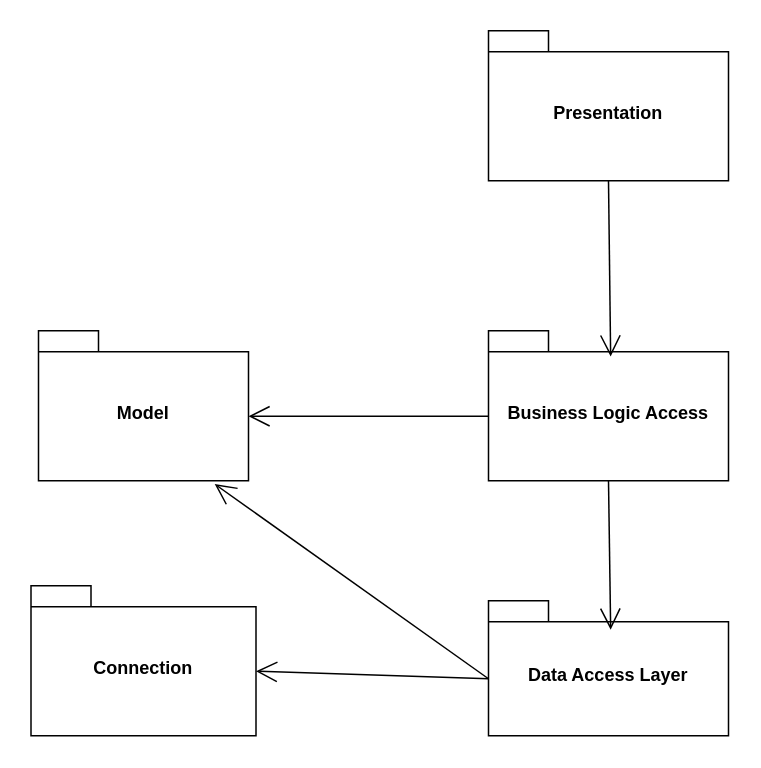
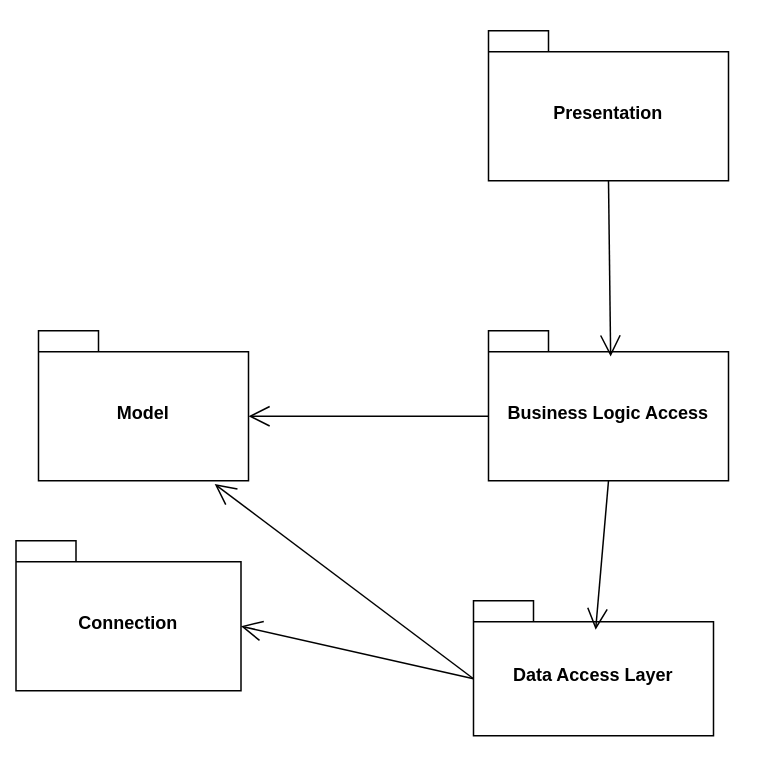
- <mxCell id="3" value="Connection" style="shape=folder;fontStyle=1;spacingTop=10;tabWidth=40;tabHeight=14;tabPosition=left;html=1;whiteSpace=wrap;" vertex="1" parent="1"><mxGeometry x="20" y="390" width="150" height="100" as="geometry" /></mxCell>
+ <mxCell id="3" value="Connection" style="shape=folder;fontStyle=1;spacingTop=10;tabWidth=40;tabHeight=14;tabPosition=left;html=1;whiteSpace=wrap;" vertex="1" parent="1"><mxGeometry x="10" y="360" width="150" height="100" as="geometry" /></mxCell>
- <mxCell id="6" value="Data Access Layer" style="shape=folder;fontStyle=1;spacingTop=10;tabWidth=40;tabHeight=14;tabPosition=left;html=1;whiteSpace=wrap;" vertex="1" parent="1"><mxGeometry x="325" y="400" width="160" height="90" as="geometry" /></mxCell>
+ <mxCell id="6" value="Data Access Layer" style="shape=folder;fontStyle=1;spacingTop=10;tabWidth=40;tabHeight=14;tabPosition=left;html=1;whiteSpace=wrap;" vertex="1" parent="1"><mxGeometry x="315" y="400" width="160" height="90" as="geometry" /></mxCell>
